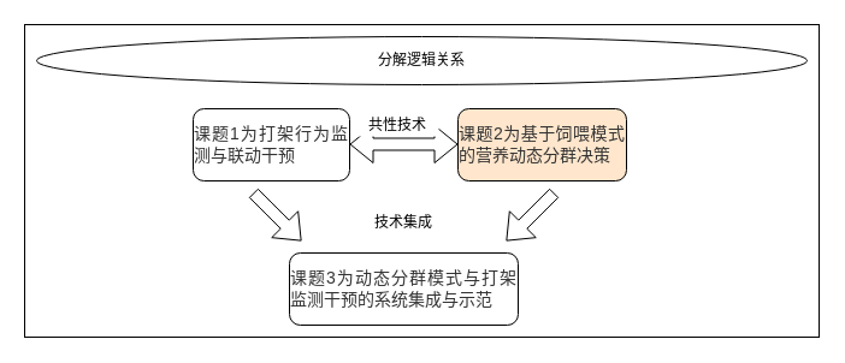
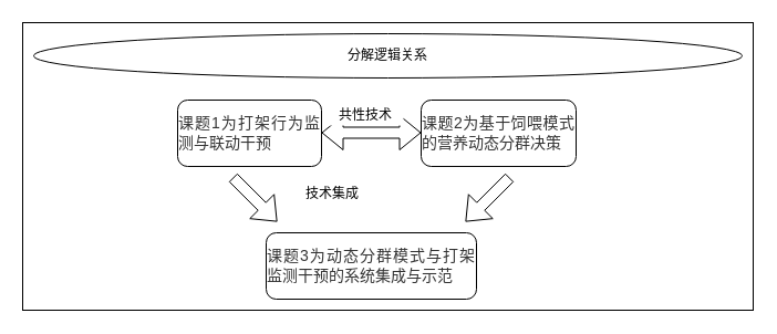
- <mxCell id="4" value="&lt;p style=&quot;margin: 0pt 0pt 0.0pt; text-align: justify; font-family: 等线; font-size: 10.5pt;&quot; class=&quot;MsoNormal&quot;&gt;&lt;span style=&quot;font-family: sans-serif; color: rgb(51, 51, 51); letter-spacing: 0pt; font-size: 10.5pt;&quot;&gt;&lt;font face=&quot;sans-serif&quot;&gt;课题&lt;/font&gt;&lt;font face=&quot;sans-serif&quot;&gt;2为&lt;/font&gt;&lt;/span&gt;&lt;span style=&quot;font-family: sans-serif; color: rgb(51, 51, 51); letter-spacing: 0pt; font-size: 10.5pt;&quot;&gt;基于饲喂模式的营养动态分群决策&lt;/span&gt;&lt;/p&gt;" style="rounded=1;whiteSpace=wrap;html=1;fillColor=#ffe6cc;" parent="1" vertex="1"><mxGeometry x="380" y="90" width="140" height="60" as="geometry" /></mxCell>
+ <mxCell id="4" value="&lt;p style=&quot;margin: 0pt 0pt 0.0pt; text-align: justify; font-family: 等线; font-size: 10.5pt;&quot; class=&quot;MsoNormal&quot;&gt;&lt;span style=&quot;font-family: sans-serif; color: rgb(51, 51, 51); letter-spacing: 0pt; font-size: 10.5pt;&quot;&gt;&lt;font face=&quot;sans-serif&quot;&gt;课题&lt;/font&gt;&lt;font face=&quot;sans-serif&quot;&gt;2为&lt;/font&gt;&lt;/span&gt;&lt;span style=&quot;font-family: sans-serif; color: rgb(51, 51, 51); letter-spacing: 0pt; font-size: 10.5pt;&quot;&gt;基于饲喂模式的营养动态分群决策&lt;/span&gt;&lt;/p&gt;" style="rounded=1;whiteSpace=wrap;html=1;" parent="1" vertex="1"><mxGeometry x="380" y="90" width="140" height="60" as="geometry" /></mxCell>
- <mxCell id="7" value="技术集成" style="rounded=0;whiteSpace=wrap;html=1;strokeColor=none;" parent="1" vertex="1"><mxGeometry x="290" y="170" width="90" height="30" as="geometry" /></mxCell>
+ <mxCell id="7" value="技术集成" style="rounded=0;whiteSpace=wrap;html=1;strokeColor=none;" parent="1" vertex="1"><mxGeometry x="255" y="160" width="90" height="30" as="geometry" /></mxCell>
